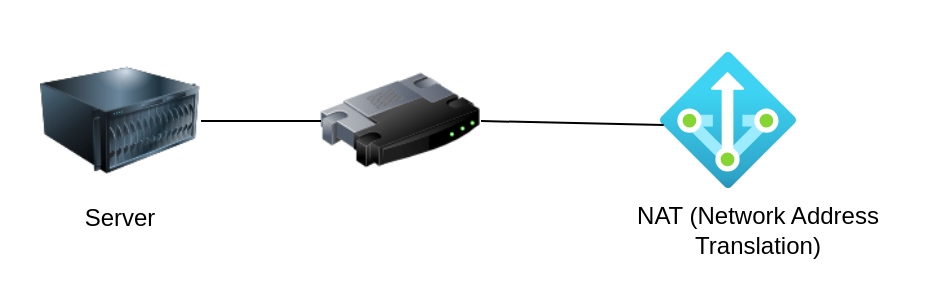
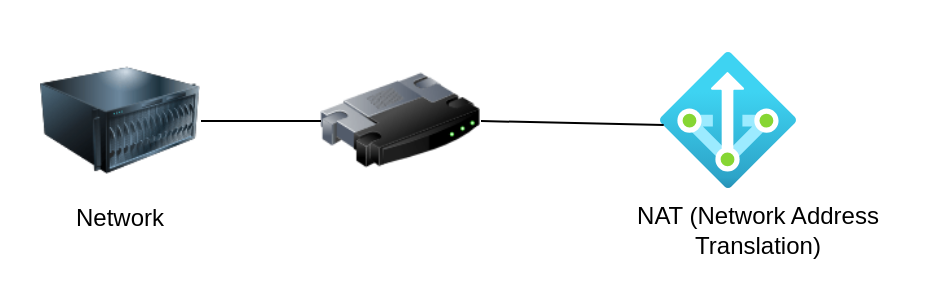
- <mxCell id="5" value="Server" style="text;html=1;strokeColor=none;fillColor=none;align=center;verticalAlign=middle;whiteSpace=wrap;rounded=0;" vertex="1" parent="1"><mxGeometry x="30" y="94" width="60" height="30" as="geometry" /></mxCell>
+ <mxCell id="5" value="Network" style="text;html=1;strokeColor=none;fillColor=none;align=center;verticalAlign=middle;whiteSpace=wrap;rounded=0;" vertex="1" parent="1"><mxGeometry x="30" y="94" width="60" height="30" as="geometry" /></mxCell>
